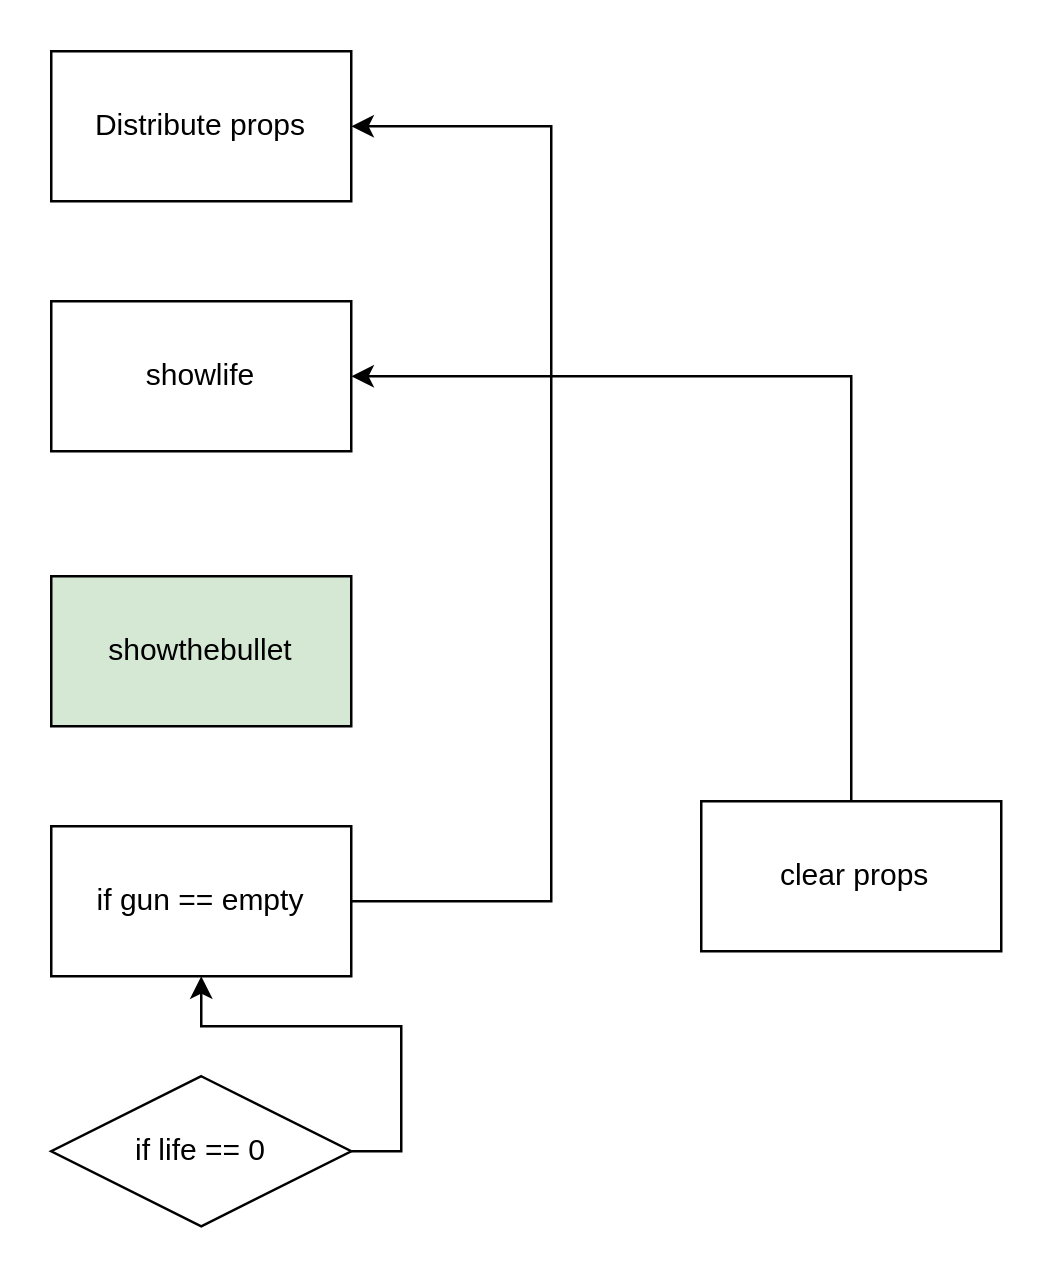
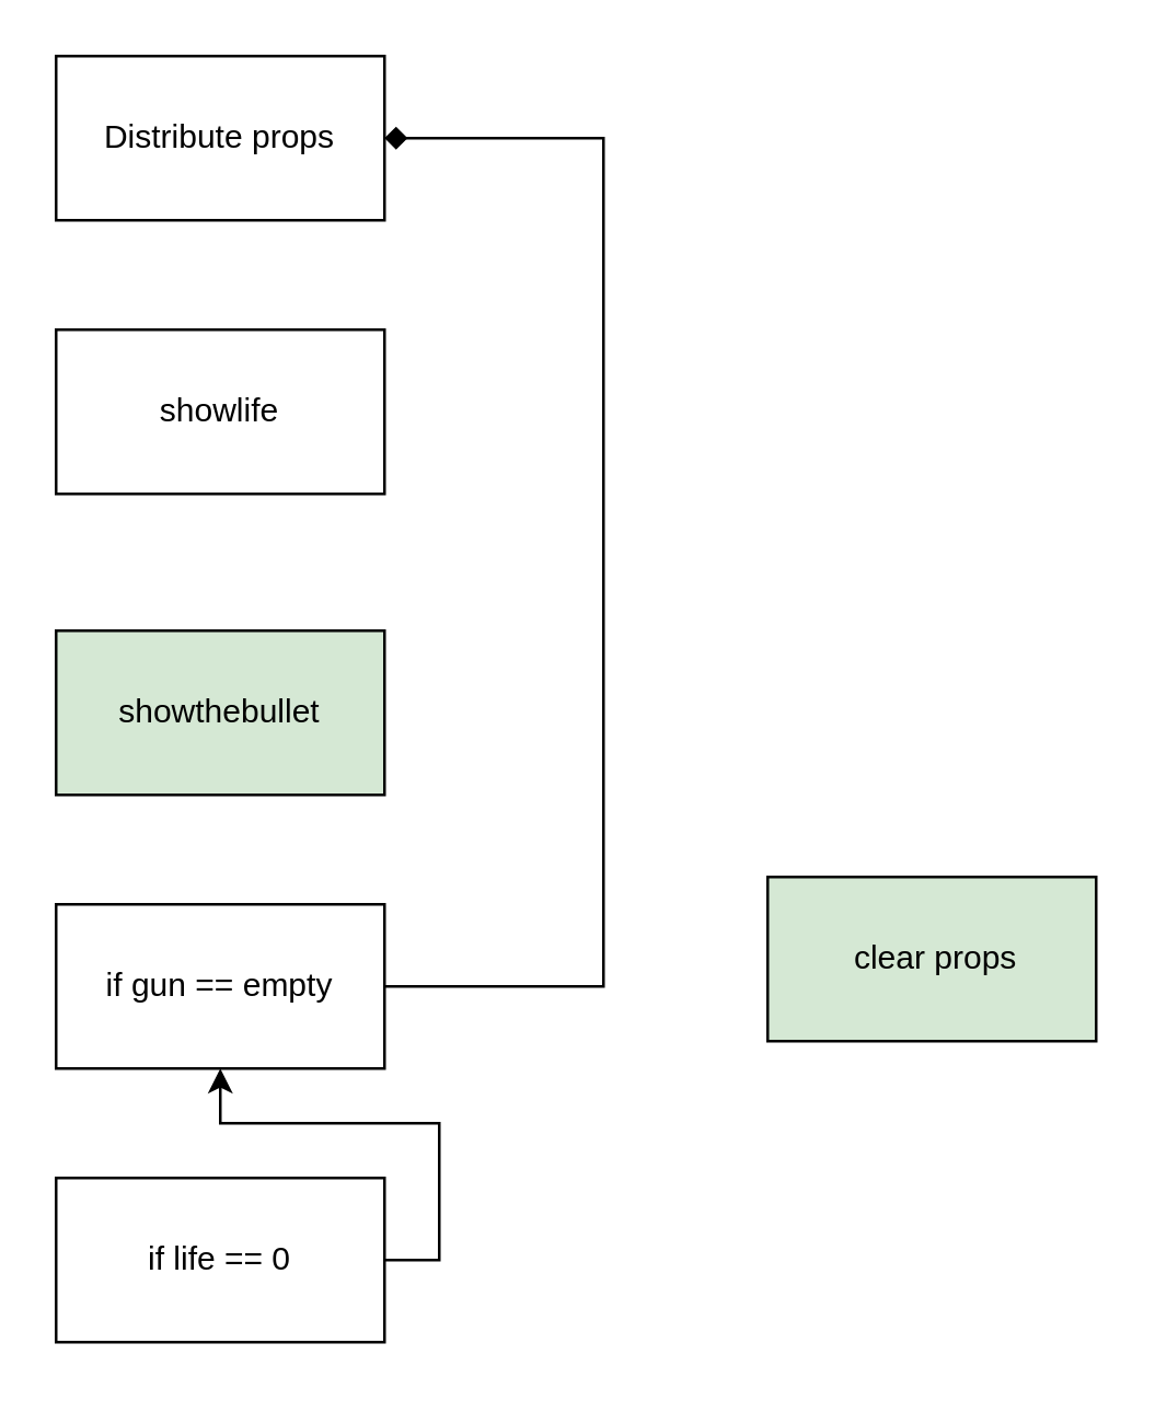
- <mxCell id="5" style="edgeStyle=orthogonalEdgeStyle;rounded=0;orthogonalLoop=1;jettySize=auto;html=1;exitX=1;exitY=0.5;exitDx=0;exitDy=0;entryX=1;entryY=0.5;entryDx=0;entryDy=0;" edge="1" parent="1" source="6" target="4"><mxGeometry relative="1" as="geometry"><Array as="points"><mxPoint x="220" y="360" /><mxPoint x="220" y="50" /></Array></mxGeometry></mxCell>
+ <mxCell id="5" style="edgeStyle=orthogonalEdgeStyle;rounded=0;orthogonalLoop=1;jettySize=auto;html=1;exitX=1;exitY=0.5;exitDx=0;exitDy=0;entryX=1;entryY=0.5;entryDx=0;entryDy=0;endArrow=diamond;" edge="1" parent="1" source="6" target="4"><mxGeometry relative="1" as="geometry"><Array as="points"><mxPoint x="220" y="360" /><mxPoint x="220" y="50" /></Array></mxGeometry></mxCell>
- <mxCell id="9" style="edgeStyle=orthogonalEdgeStyle;rounded=0;orthogonalLoop=1;jettySize=auto;html=1;exitX=0.5;exitY=0;exitDx=0;exitDy=0;entryX=1;entryY=0.5;entryDx=0;entryDy=0;" edge="1" parent="1" source="10" target="2"><mxGeometry relative="1" as="geometry" /></mxCell>
- <mxCell id="10" value="&amp;nbsp;clear props" style="rounded=0;whiteSpace=wrap;html=1;" vertex="1" parent="1"><mxGeometry x="280" y="320" width="120" height="60" as="geometry" /></mxCell>
+ <mxCell id="10" value="&amp;nbsp;clear props" style="rounded=0;whiteSpace=wrap;html=1;fillColor=#d5e8d4;" vertex="1" parent="1"><mxGeometry x="280" y="320" width="120" height="60" as="geometry" /></mxCell>
- <mxCell id="8" value="if life == 0" style="rhombus;whiteSpace=wrap;html=1;" vertex="1" parent="1"><mxGeometry x="20" y="430" width="120" height="60" as="geometry" /></mxCell>
+ <mxCell id="8" value="if life == 0" style="rounded=0;whiteSpace=wrap;html=1;" vertex="1" parent="1"><mxGeometry x="20" y="430" width="120" height="60" as="geometry" /></mxCell>
